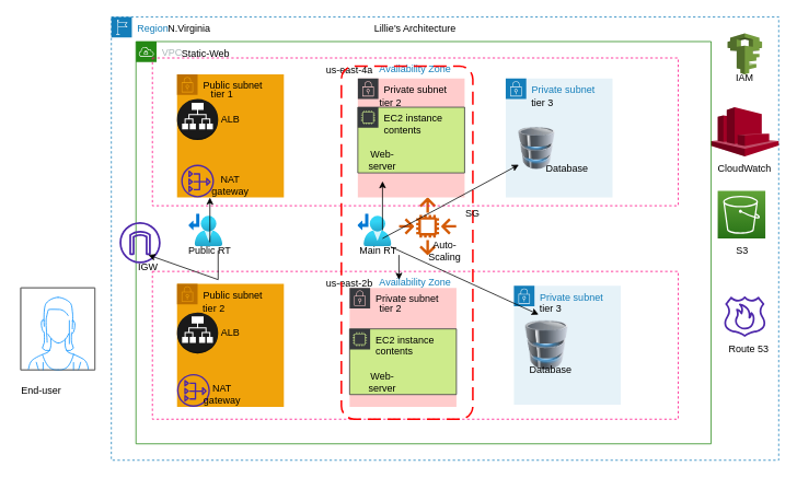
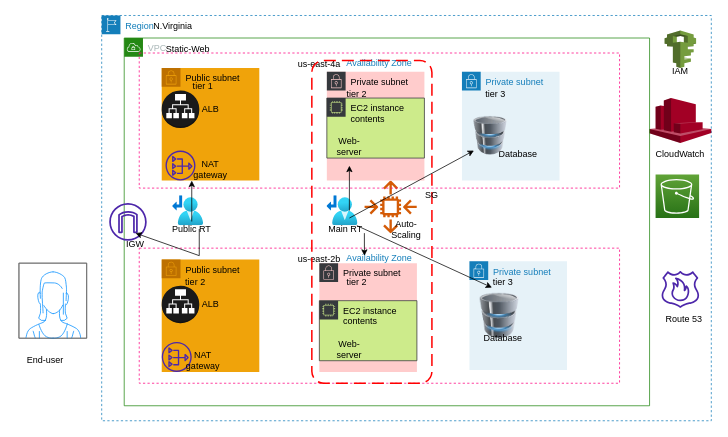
- <mxCell id="8" value="Lillie's Architecture" style="text;strokeColor=none;align=center;fillColor=none;html=1;verticalAlign=middle;whiteSpace=wrap;rounded=0;" vertex="1" parent="2"><mxGeometry x="310" width="120" height="30" as="geometry" /></mxCell>
- <mxCell id="14" value="S3" style="text;strokeColor=none;align=center;fillColor=none;html=1;verticalAlign=middle;whiteSpace=wrap;rounded=0;" vertex="1" parent="2"><mxGeometry x="738" y="270" width="60" height="30" as="geometry" /></mxCell>
- <mxCell id="60" value="End-user" style="text;strokeColor=none;align=center;fillColor=none;html=1;verticalAlign=middle;whiteSpace=wrap;rounded=0;" vertex="1" parent="1"><mxGeometry x="20" y="460" width="60" height="30" as="geometry" /></mxCell>
+ <mxCell id="60" value="End-user" style="text;strokeColor=none;align=center;fillColor=none;html=1;verticalAlign=middle;whiteSpace=wrap;rounded=0;" vertex="1" parent="1"><mxGeometry x="30" y="465" width="60" height="30" as="geometry" /></mxCell>
